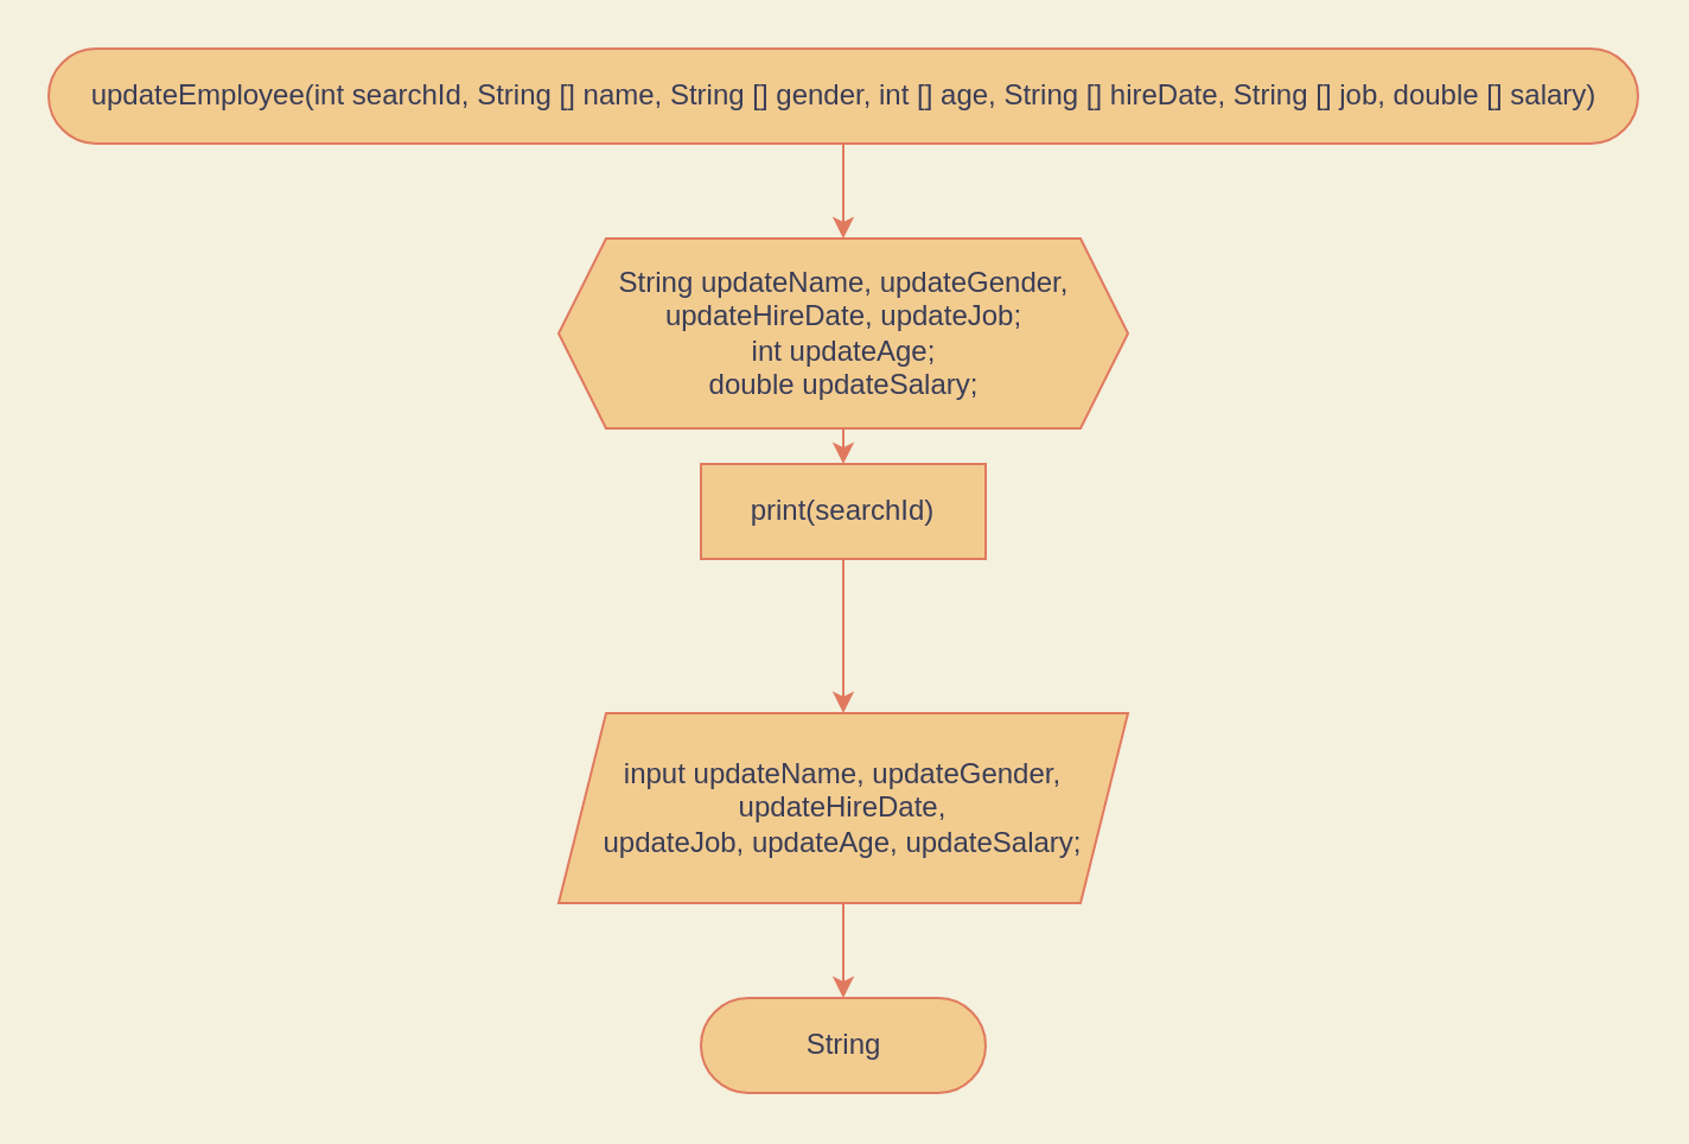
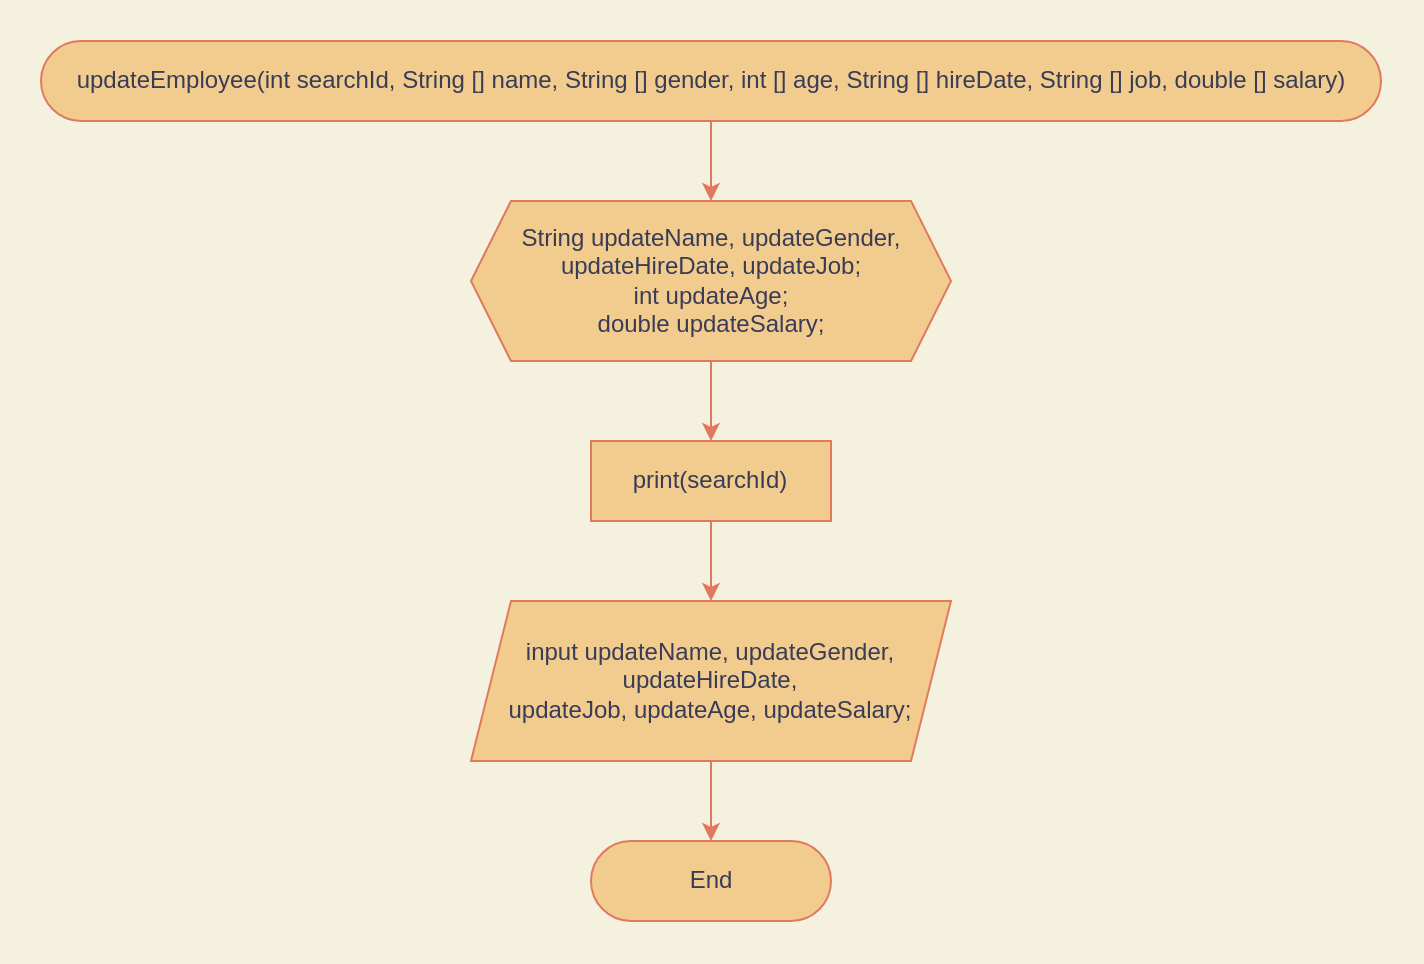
- <mxCell id="6" value="print(searchId)" style="rounded=0;whiteSpace=wrap;html=1;fillColor=#F2CC8F;strokeColor=#E07A5F;fontColor=#393C56;" vertex="1" parent="1"><mxGeometry x="295" y="195" width="120" height="40" as="geometry" /></mxCell>
+ <mxCell id="6" value="print(searchId)" style="rounded=0;whiteSpace=wrap;html=1;fillColor=#F2CC8F;strokeColor=#E07A5F;fontColor=#393C56;" vertex="1" parent="1"><mxGeometry x="295" y="220" width="120" height="40" as="geometry" /></mxCell>
- <mxCell id="3" value="String" style="html=1;dashed=0;whitespace=wrap;shape=mxgraph.dfd.start;fillColor=#F2CC8F;strokeColor=#E07A5F;fontColor=#393C56;" vertex="1" parent="1"><mxGeometry x="295" y="420" width="120" height="40" as="geometry" /></mxCell>
+ <mxCell id="3" value="End" style="html=1;dashed=0;whitespace=wrap;shape=mxgraph.dfd.start;fillColor=#F2CC8F;strokeColor=#E07A5F;fontColor=#393C56;" vertex="1" parent="1"><mxGeometry x="295" y="420" width="120" height="40" as="geometry" /></mxCell>
